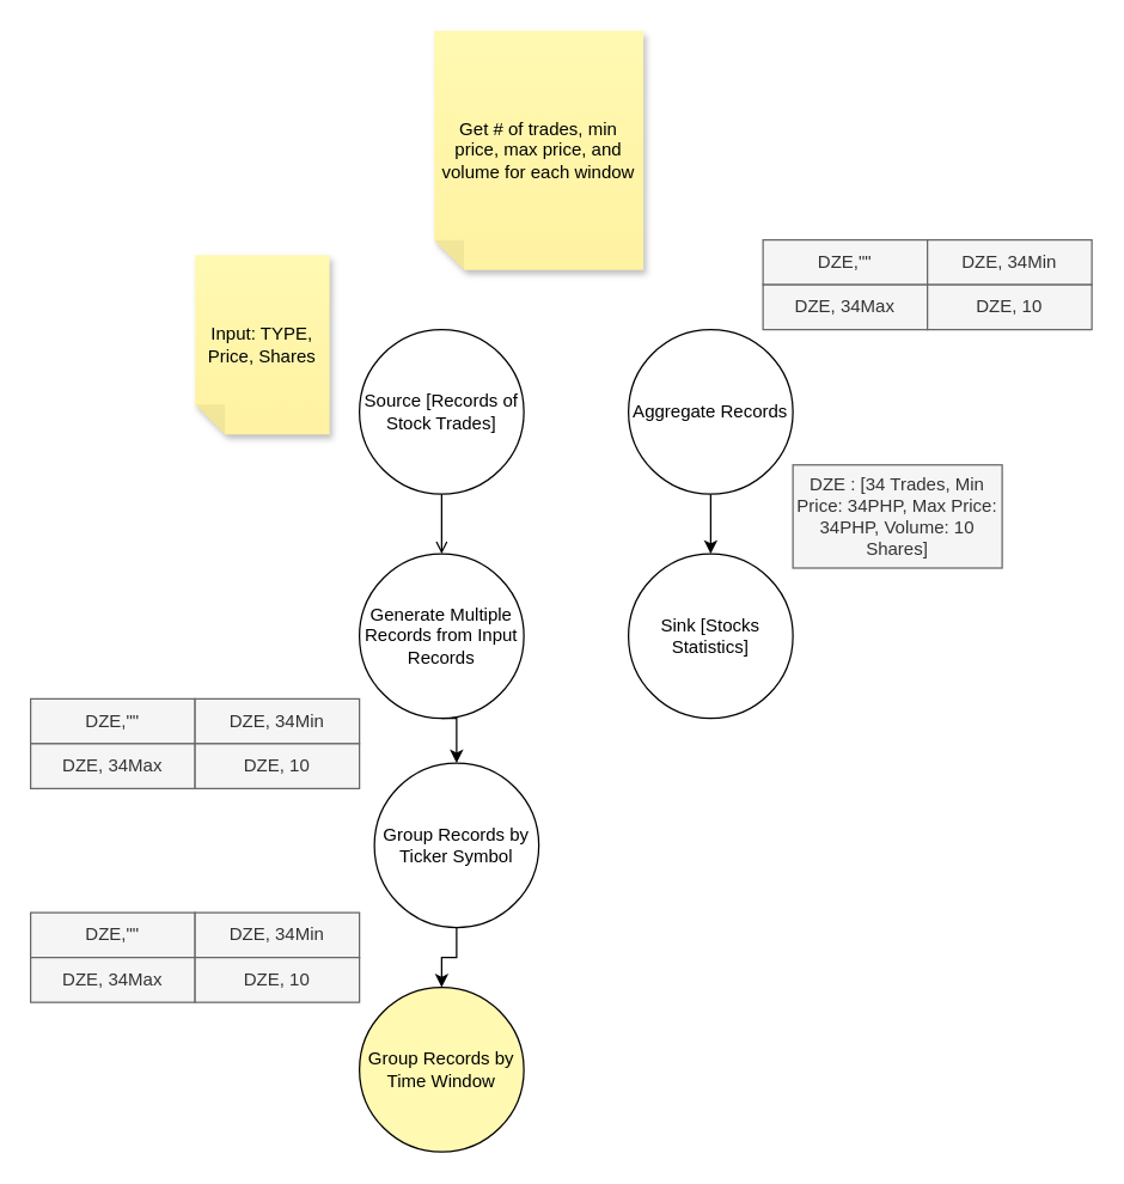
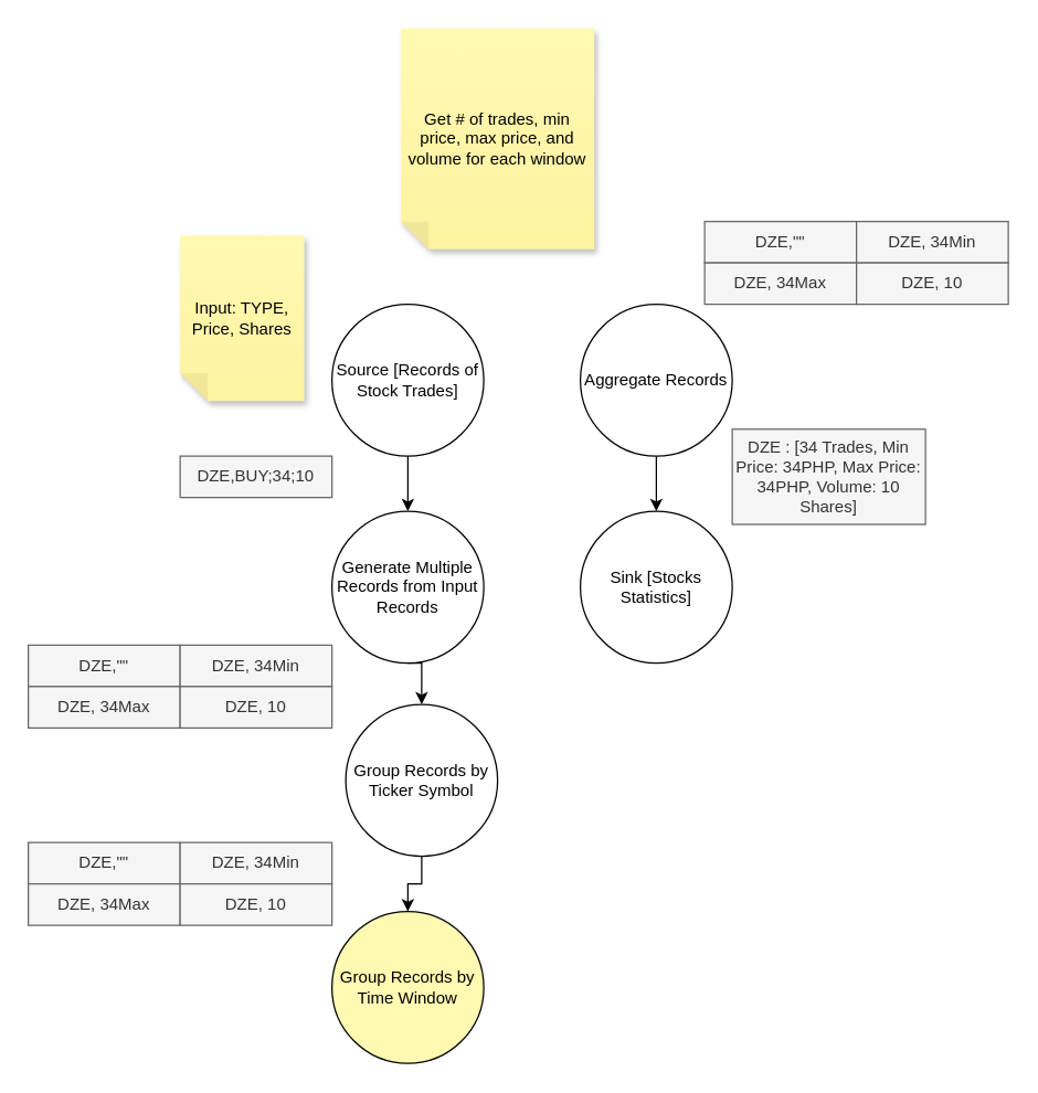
+ <mxCell id="13" value="DZE,BUY;34;10" style="text;html=1;align=center;verticalAlign=middle;whiteSpace=wrap;rounded=0;strokeWidth=1;fillColor=#f5f5f5;strokeColor=#666666;fontColor=#333333;" parent="1" vertex="1"><mxGeometry x="130" y="330" width="110" height="30" as="geometry" /></mxCell>
- <mxCell id="3" style="edgeStyle=orthogonalEdgeStyle;rounded=0;orthogonalLoop=1;jettySize=auto;html=1;exitX=0.5;exitY=1;exitDx=0;exitDy=0;entryX=0.5;entryY=0;entryDx=0;entryDy=0;endArrow=open;" parent="1" source="4" target="6" edge="1"><mxGeometry relative="1" as="geometry" /></mxCell>
+ <mxCell id="3" style="edgeStyle=orthogonalEdgeStyle;rounded=0;orthogonalLoop=1;jettySize=auto;html=1;exitX=0.5;exitY=1;exitDx=0;exitDy=0;entryX=0.5;entryY=0;entryDx=0;entryDy=0;" parent="1" source="4" target="6" edge="1"><mxGeometry relative="1" as="geometry" /></mxCell>
